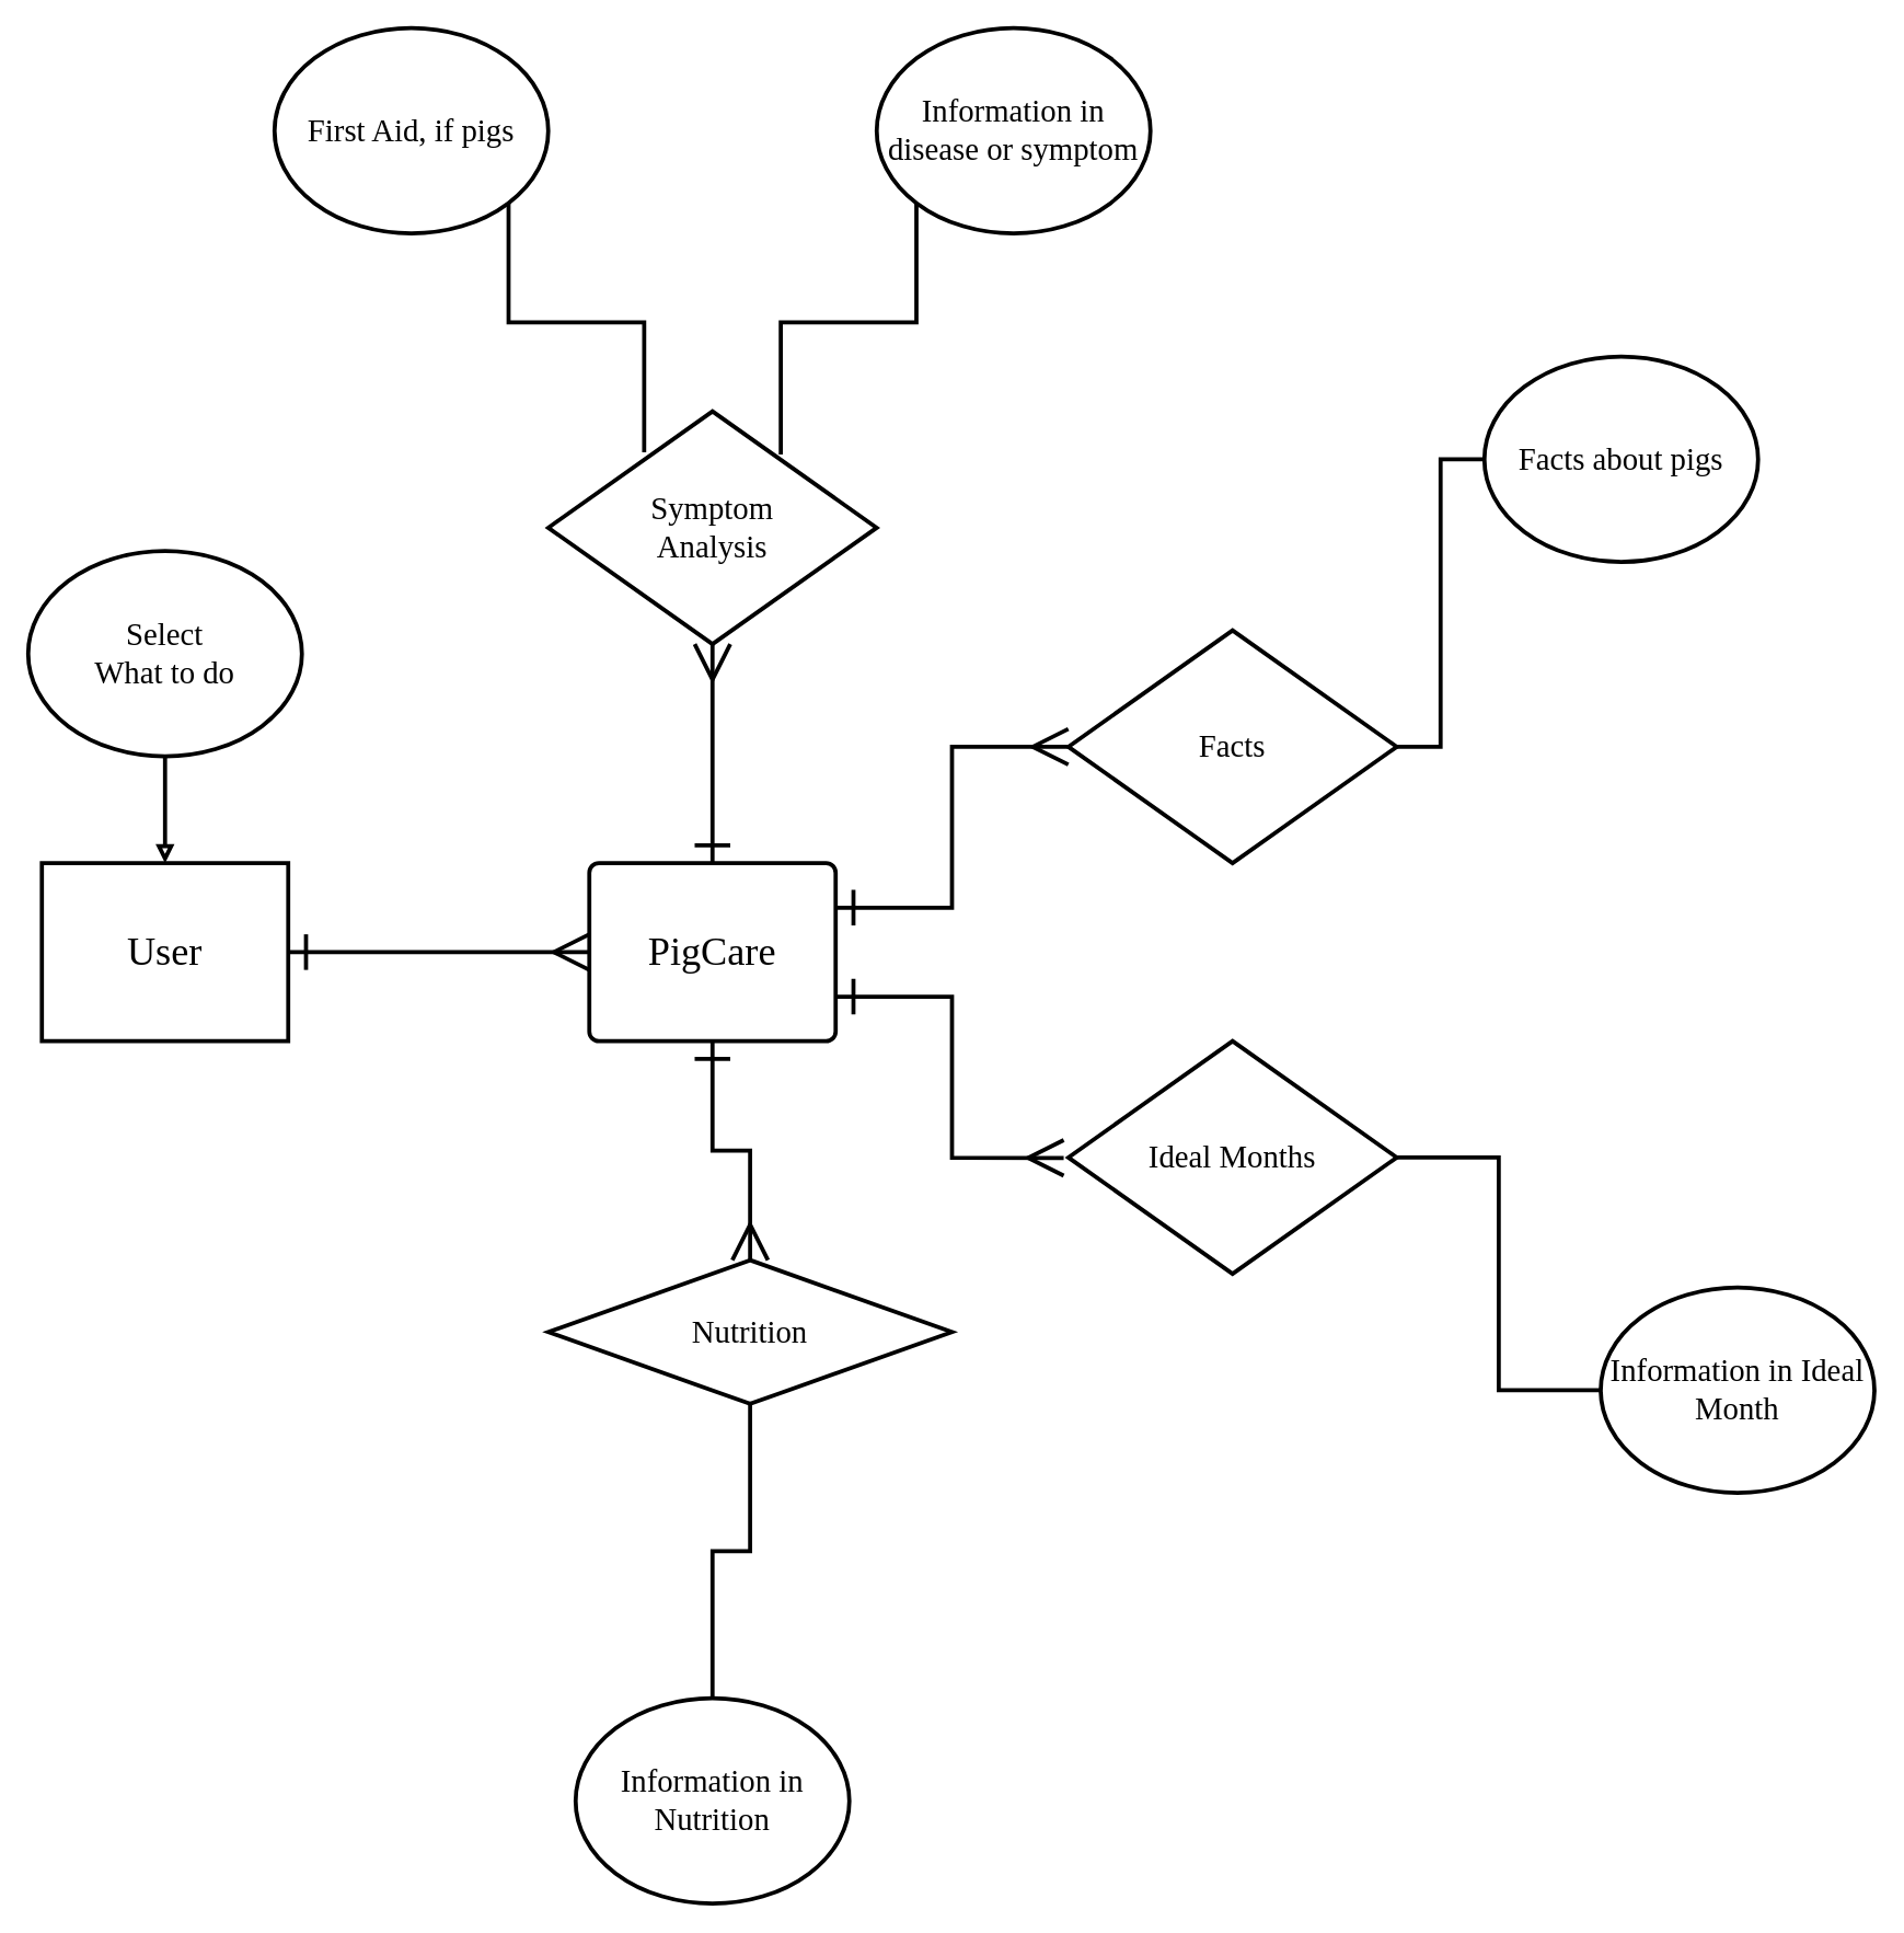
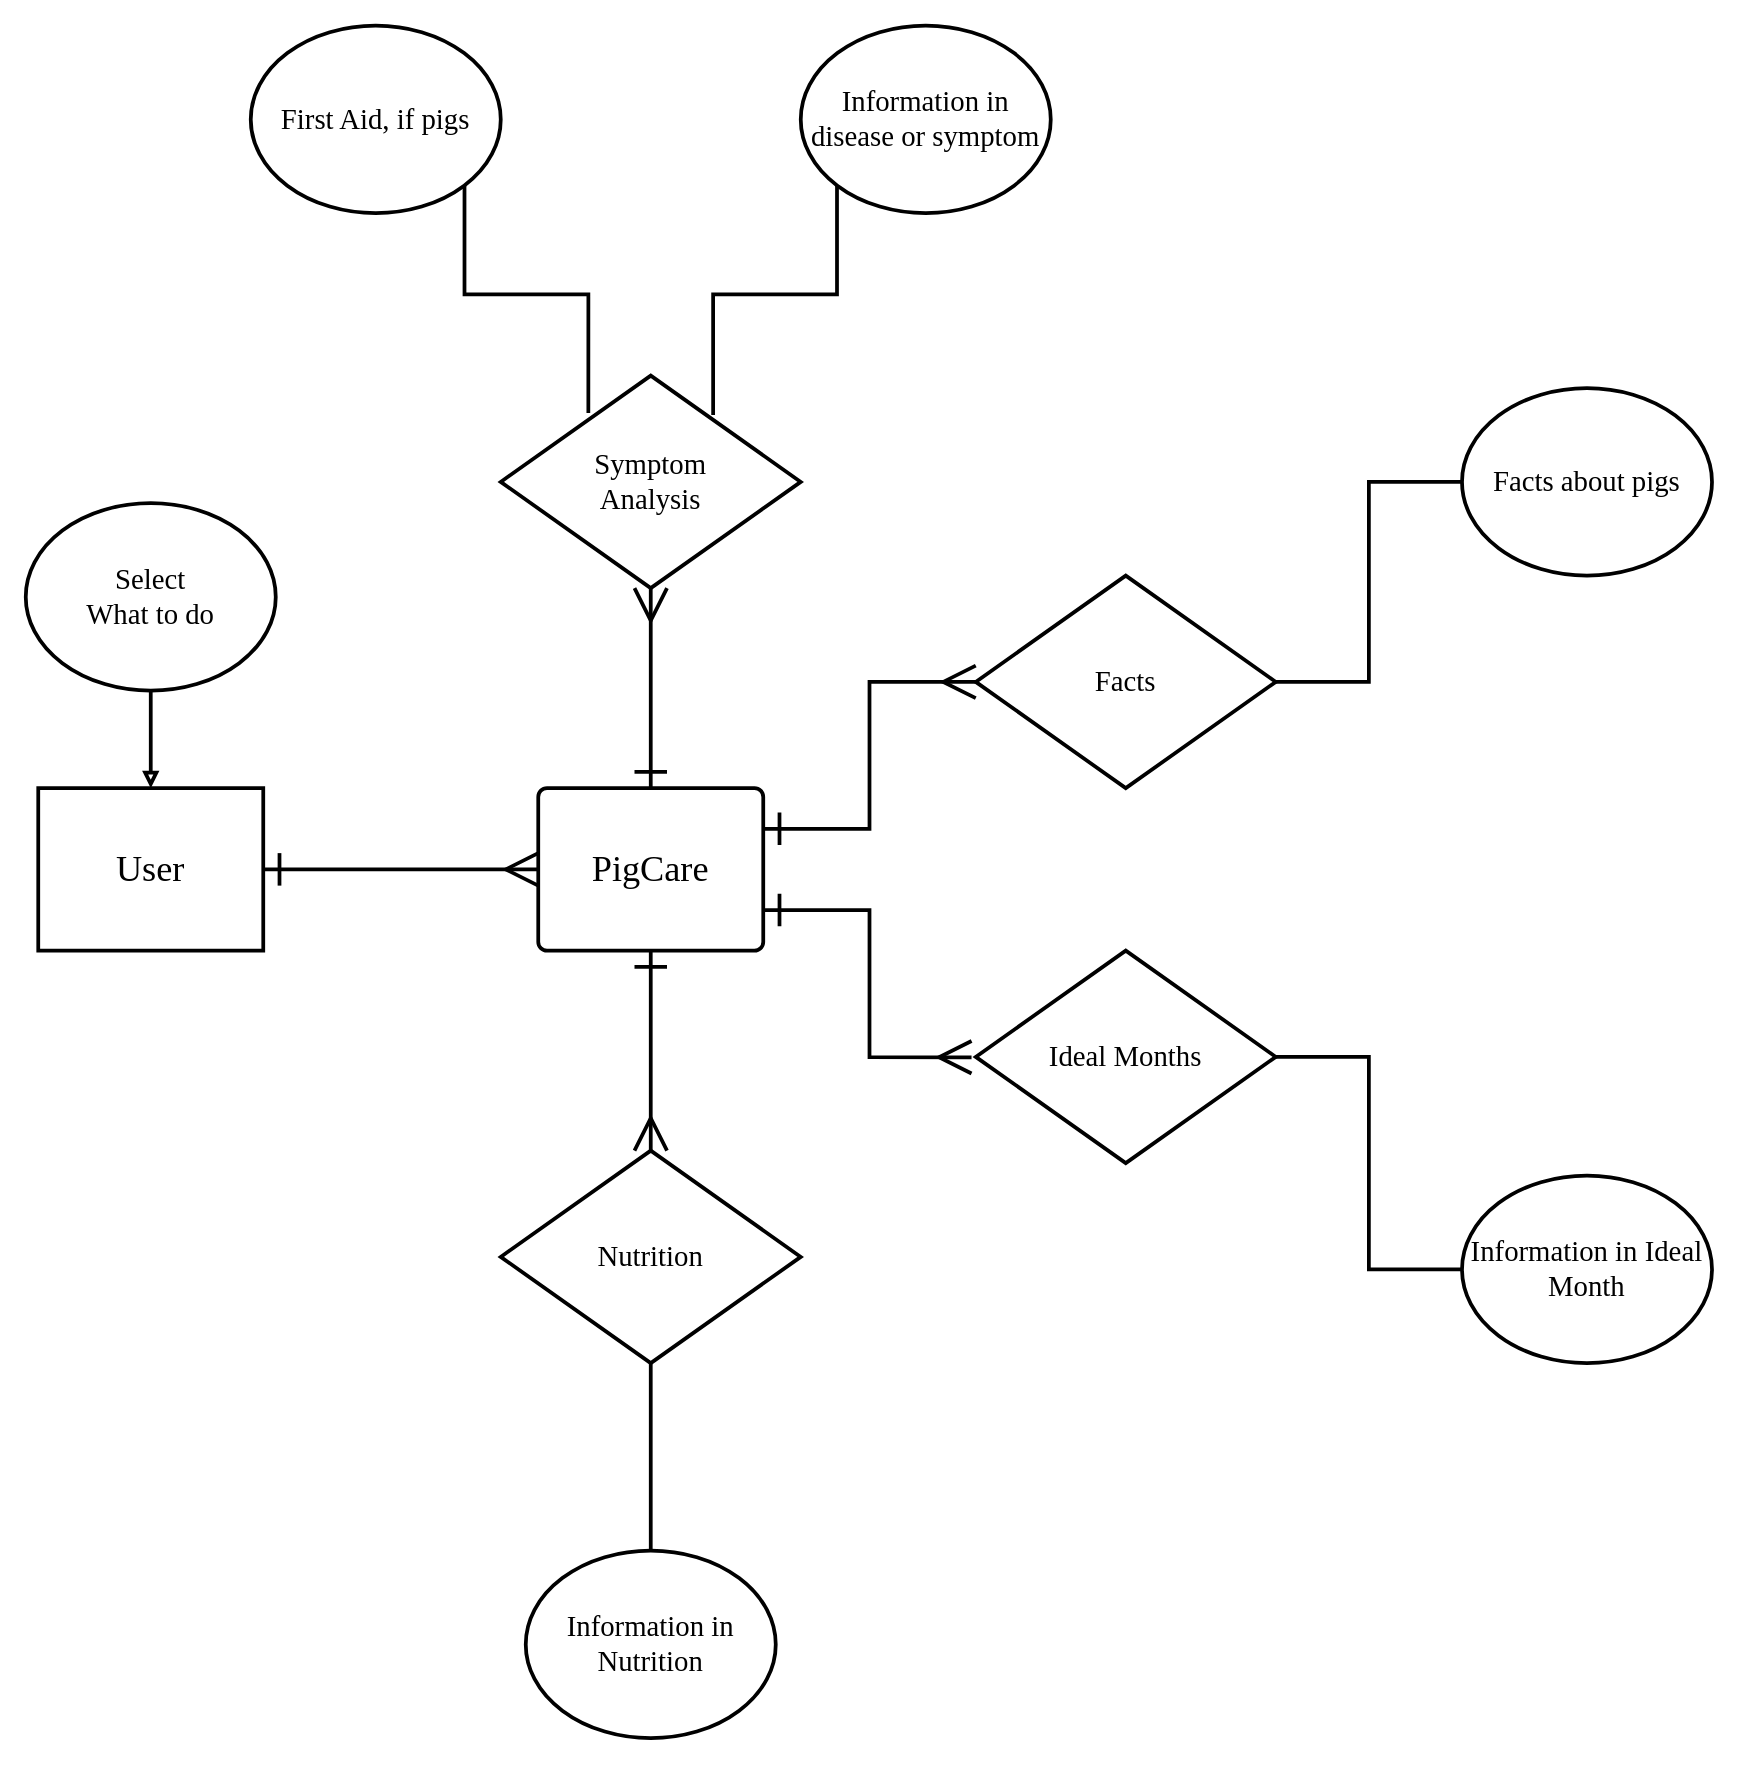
- <mxCell id="23" value="&lt;font style=&quot;font-size: 23px;&quot; face=&quot;Times New Roman&quot;&gt;Facts about pigs&lt;/font&gt;" style="strokeWidth=3;html=1;shape=mxgraph.flowchart.start_1;whiteSpace=wrap;" vertex="1" parent="1"><mxGeometry x="1084" y="260" width="200" height="150" as="geometry" /></mxCell>
+ <mxCell id="23" value="&lt;font style=&quot;font-size: 23px;&quot; face=&quot;Times New Roman&quot;&gt;Facts about pigs&lt;/font&gt;" style="strokeWidth=3;html=1;shape=mxgraph.flowchart.start_1;whiteSpace=wrap;" vertex="1" parent="1"><mxGeometry x="1169" y="310" width="200" height="150" as="geometry" /></mxCell>
- <mxCell id="17" value="&lt;font face=&quot;Times New Roman&quot;&gt;&lt;span style=&quot;font-size: 23px;&quot;&gt;Nutrition&lt;/span&gt;&lt;/font&gt;" style="strokeWidth=3;html=1;shape=mxgraph.flowchart.decision;whiteSpace=wrap;" vertex="1" parent="1"><mxGeometry x="400" y="920" width="295" height="105" as="geometry" /></mxCell>
+ <mxCell id="17" value="&lt;font face=&quot;Times New Roman&quot;&gt;&lt;span style=&quot;font-size: 23px;&quot;&gt;Nutrition&lt;/span&gt;&lt;/font&gt;" style="strokeWidth=3;html=1;shape=mxgraph.flowchart.decision;whiteSpace=wrap;" vertex="1" parent="1"><mxGeometry x="400" y="920" width="240" height="170" as="geometry" /></mxCell>
